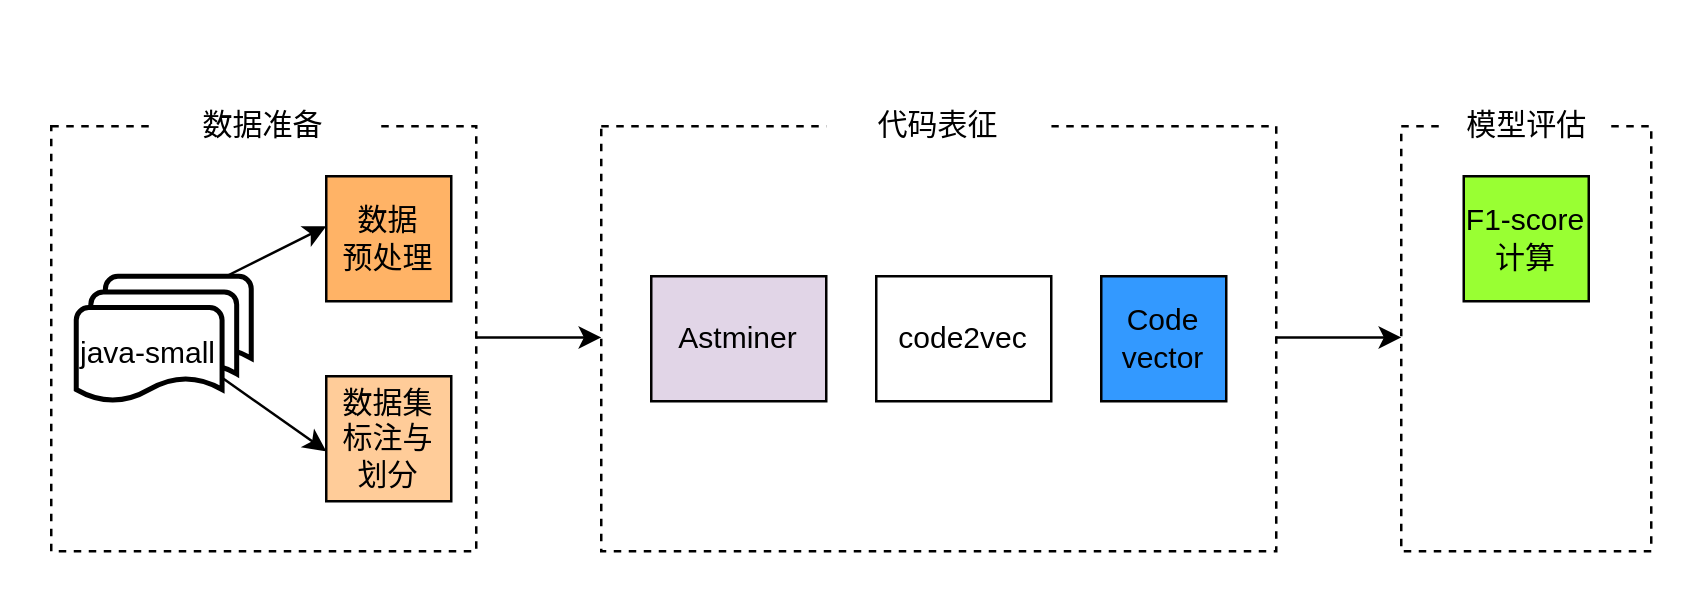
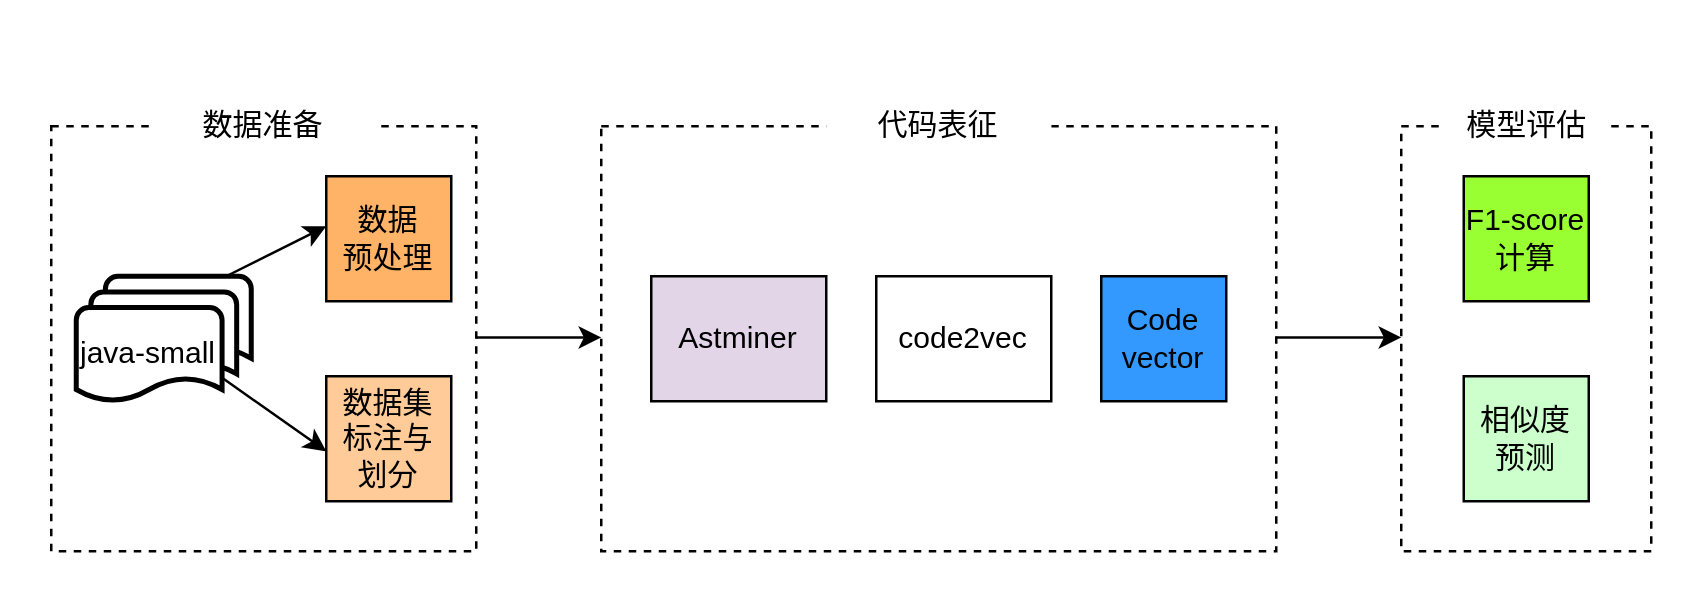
+ <mxCell id="21" value="&lt;div&gt;相似度&lt;/div&gt;&lt;div&gt;预测&lt;br&gt;&lt;/div&gt;" style="whiteSpace=wrap;html=1;aspect=fixed;labelBackgroundColor=none;fillColor=#CCFFCC;" vertex="1" parent="1"><mxGeometry x="585" y="150" width="50" height="50" as="geometry" /></mxCell>
